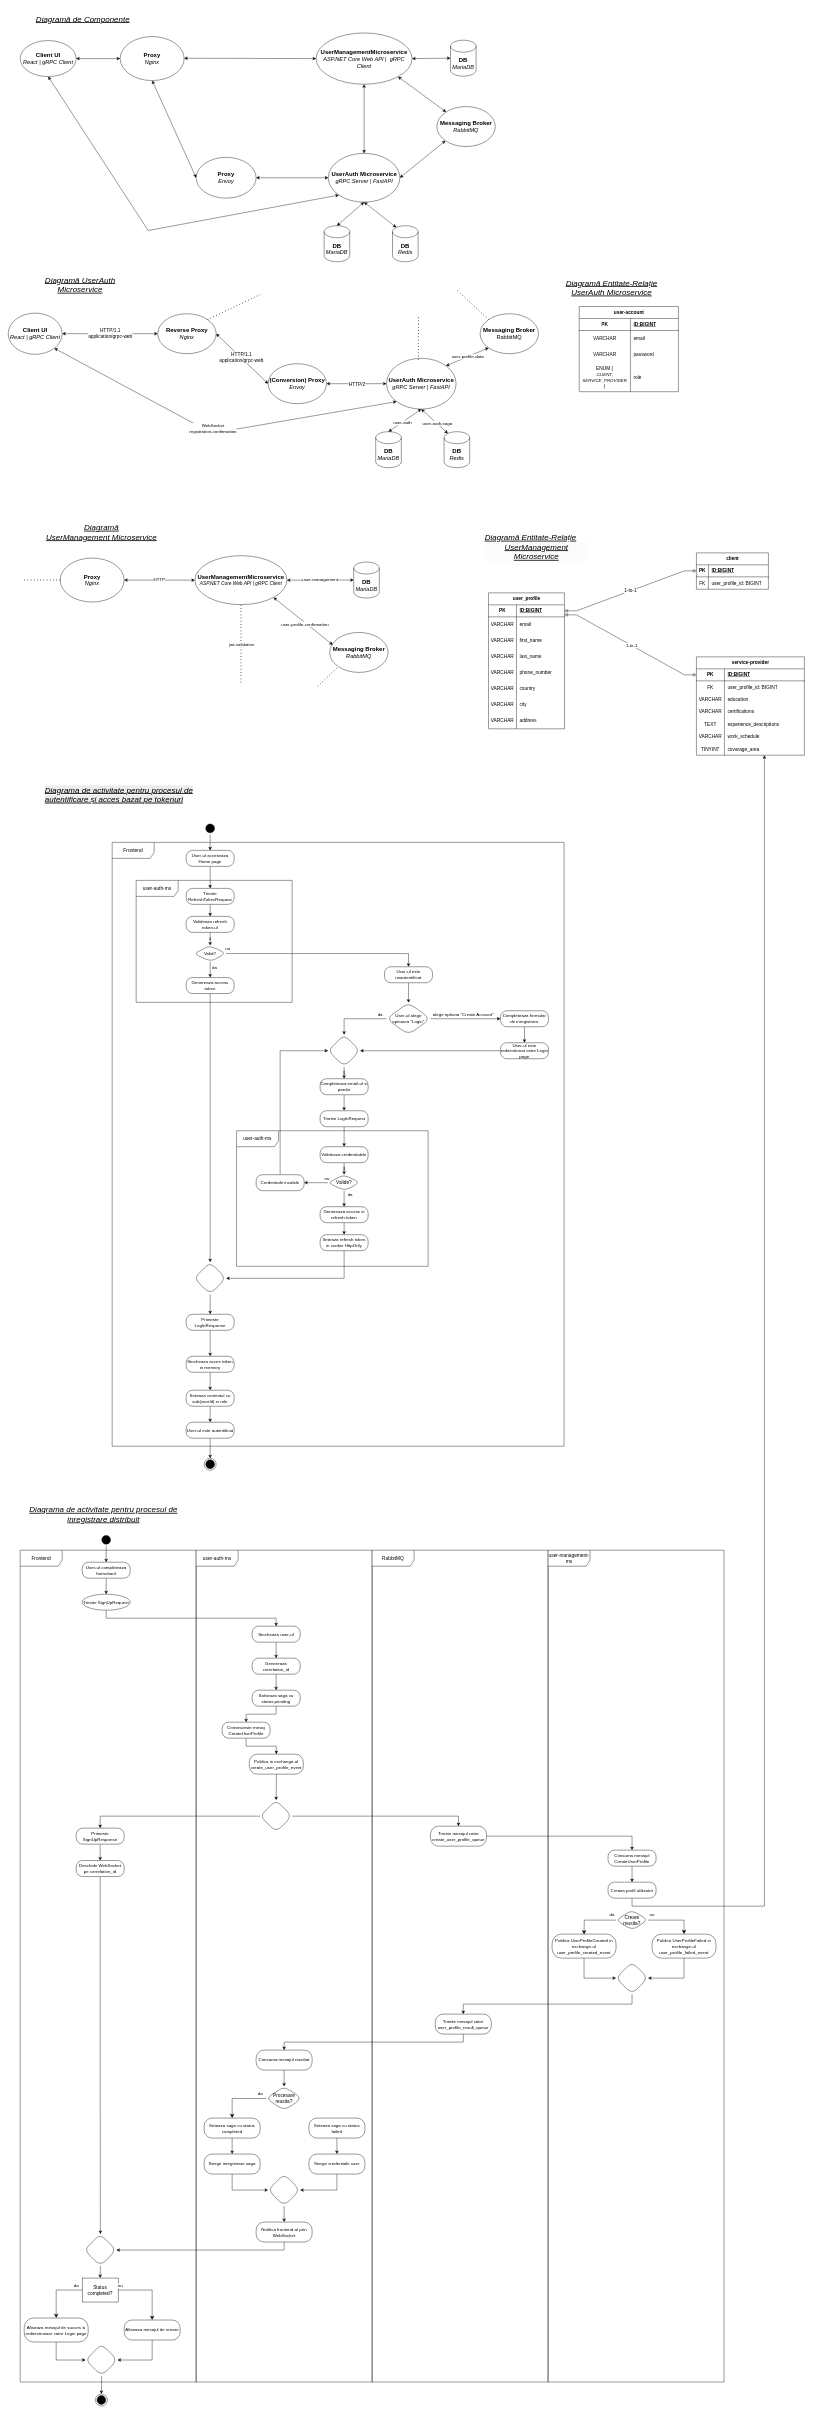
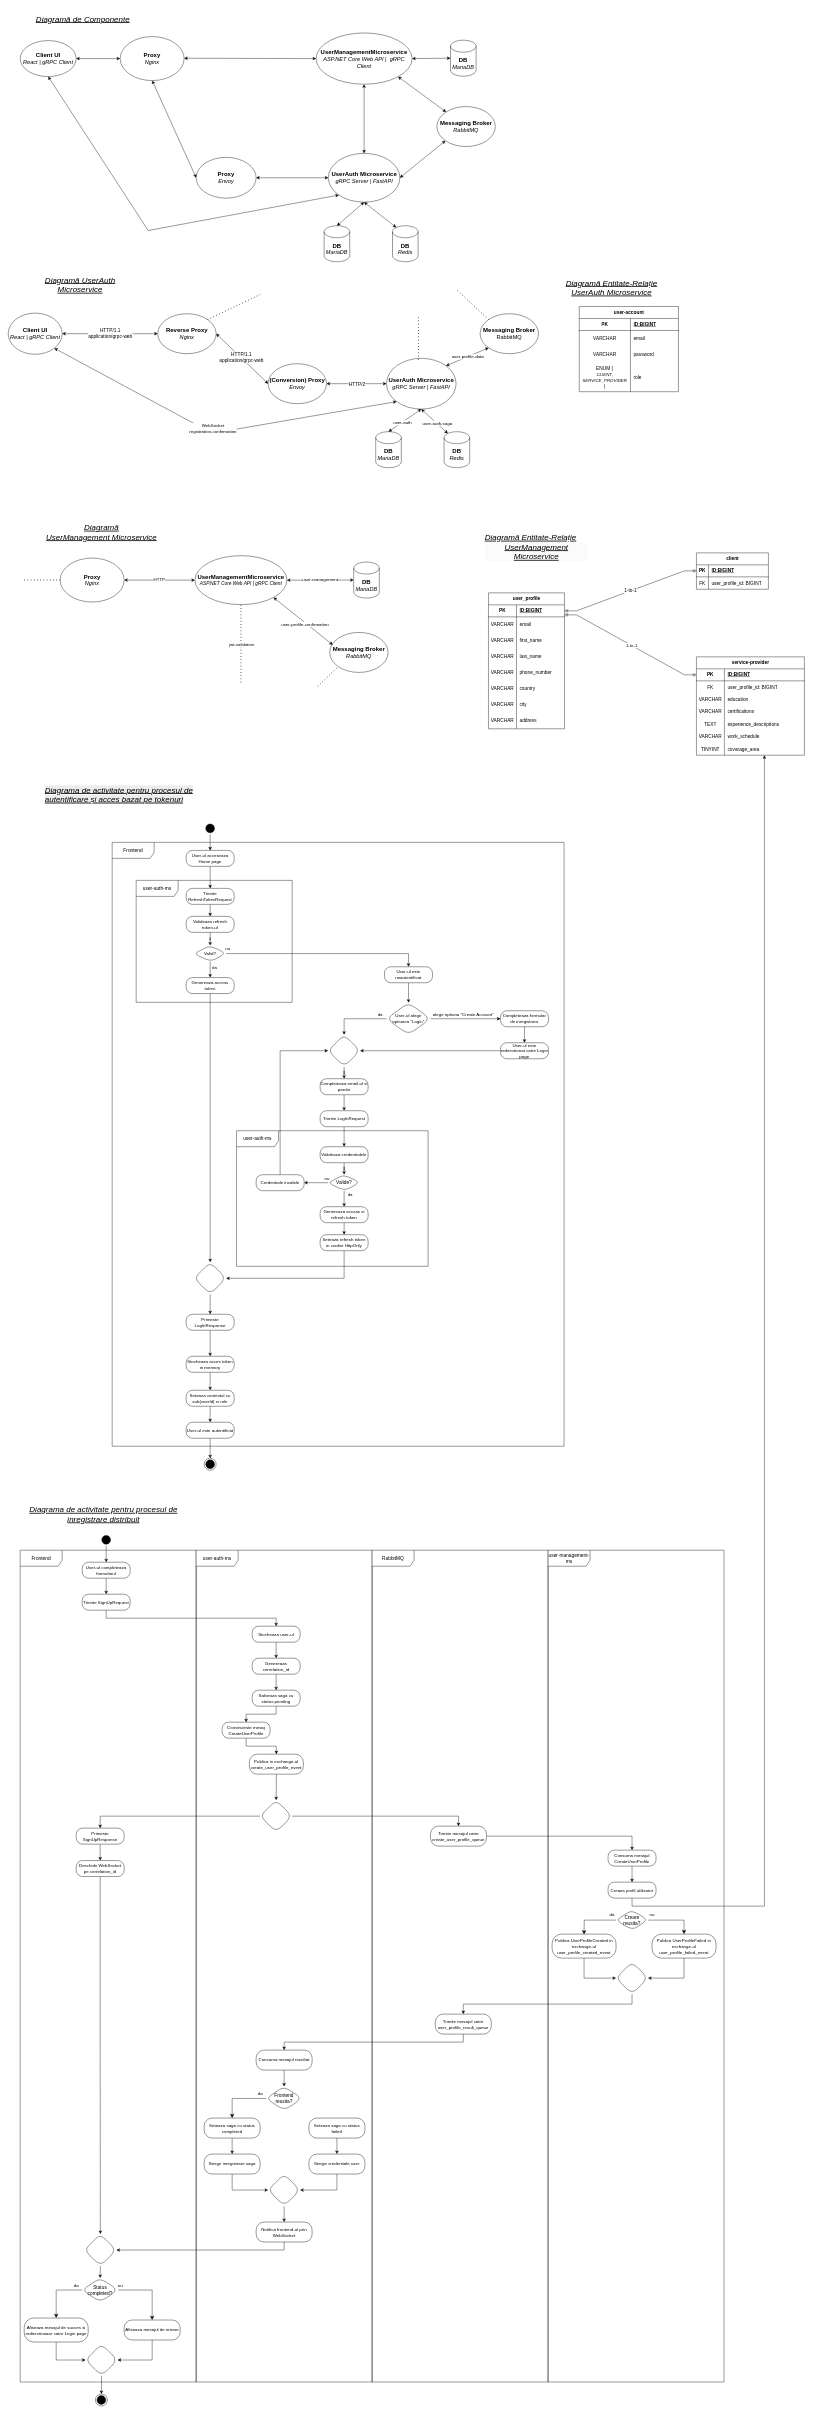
- <mxCell id="205" value="&lt;font style=&quot;font-size: 11px;&quot;&gt;Trimite SignUpRequest&lt;/font&gt;" style="ellipse;whiteSpace=wrap;html=1;arcSize=40;fontColor=#000000;fillColor=#FFFFFF;strokeColor=#000000;" parent="1" vertex="1"><mxGeometry x="205" y="3985" width="120" height="40" as="geometry" /></mxCell>
+ <mxCell id="205" value="&lt;font style=&quot;font-size: 11px;&quot;&gt;Trimite SignUpRequest&lt;/font&gt;" style="rounded=1;whiteSpace=wrap;html=1;arcSize=40;fontColor=#000000;fillColor=#FFFFFF;strokeColor=#000000;" parent="1" vertex="1"><mxGeometry x="205" y="3985" width="120" height="40" as="geometry" /></mxCell>
- <mxCell id="244" value="Procesare reusita?" style="rhombus;whiteSpace=wrap;html=1;fontColor=#000000;fillColor=#FFFFFF;strokeColor=#000000;rounded=1;align=center;verticalAlign=middle;arcSize=40;fontFamily=Helvetica;fontSize=12;" parent="1" vertex="1"><mxGeometry x="665" y="5216" width="90" height="60" as="geometry" /></mxCell>
+ <mxCell id="244" value="Frontend reusita?" style="rhombus;whiteSpace=wrap;html=1;fontColor=#000000;fillColor=#FFFFFF;strokeColor=#000000;rounded=1;align=center;verticalAlign=middle;arcSize=40;fontFamily=Helvetica;fontSize=12;" parent="1" vertex="1"><mxGeometry x="665" y="5216" width="90" height="60" as="geometry" /></mxCell>
- <mxCell id="260" value="Status completed?" style="whiteSpace=wrap;html=1;fontColor=#000000;fillColor=#FFFFFF;strokeColor=#000000;align=center;verticalAlign=middle;arcSize=40;fontFamily=Helvetica;fontSize=12;rounded=0;" parent="1" vertex="1"><mxGeometry x="205" y="5695" width="90" height="60" as="geometry" /></mxCell>
+ <mxCell id="260" value="Status completed?" style="rhombus;whiteSpace=wrap;html=1;fontColor=#000000;fillColor=#FFFFFF;strokeColor=#000000;rounded=1;align=center;verticalAlign=middle;arcSize=40;fontFamily=Helvetica;fontSize=12;" parent="1" vertex="1"><mxGeometry x="205" y="5695" width="90" height="60" as="geometry" /></mxCell>
